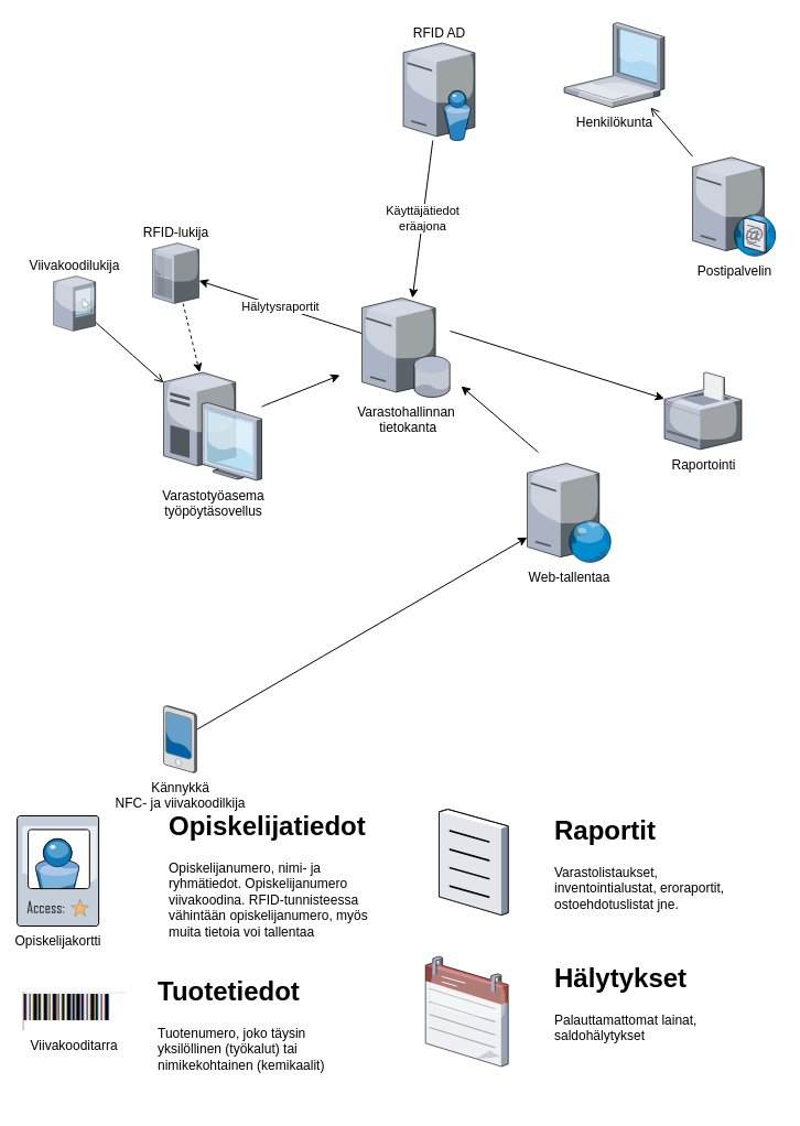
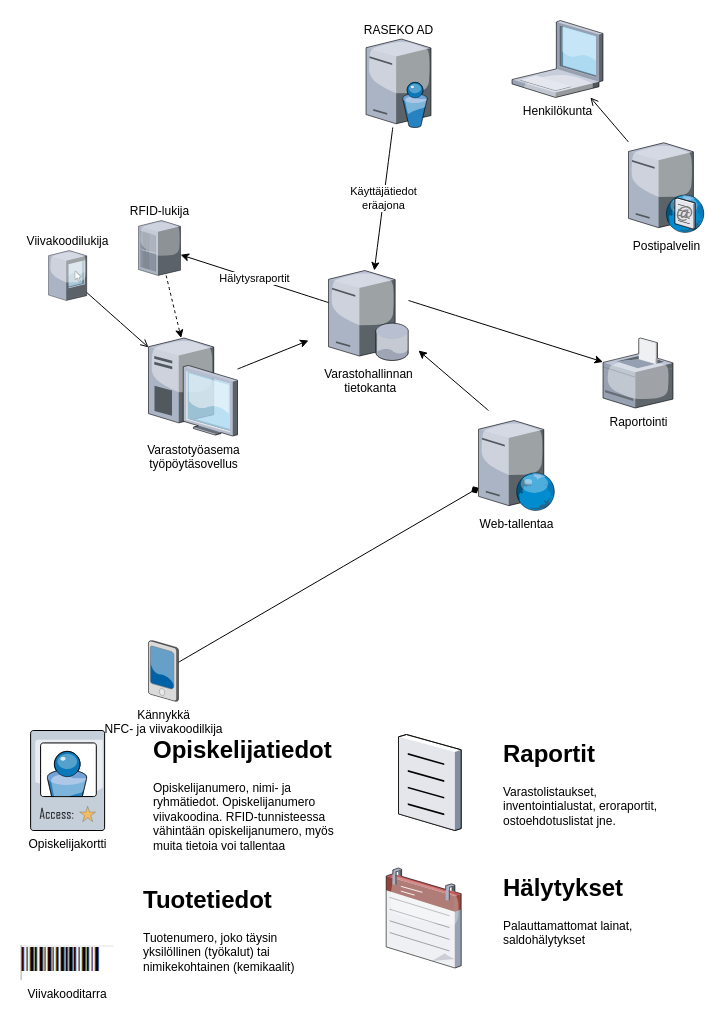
- <mxCell id="4" value="RFID AD" style="verticalLabelPosition=top;sketch=0;aspect=fixed;html=1;verticalAlign=bottom;strokeColor=none;align=center;outlineConnect=0;shape=mxgraph.citrix.directory_server;labelPosition=center;" vertex="1" parent="1"><mxGeometry x="365.5" y="38.5" width="65" height="88.5" as="geometry" /></mxCell>
+ <mxCell id="4" value="RASEKO AD" style="verticalLabelPosition=top;sketch=0;aspect=fixed;html=1;verticalAlign=bottom;strokeColor=none;align=center;outlineConnect=0;shape=mxgraph.citrix.directory_server;labelPosition=center;" vertex="1" parent="1"><mxGeometry x="365.5" y="38.5" width="65" height="88.5" as="geometry" /></mxCell>
- <mxCell id="15" value="" style="endArrow=classic;html=1;curved=1;" edge="1" parent="1" source="2" target="6"><mxGeometry width="50" height="50" relative="1" as="geometry"><mxPoint x="158" y="560" as="sourcePoint" /><mxPoint x="208" y="510" as="targetPoint" /></mxGeometry></mxCell>
+ <mxCell id="15" value="" style="endArrow=diamond;html=1;curved=1;" edge="1" parent="1" source="2" target="6"><mxGeometry width="50" height="50" relative="1" as="geometry"><mxPoint x="158" y="560" as="sourcePoint" /><mxPoint x="208" y="510" as="targetPoint" /></mxGeometry></mxCell>
- <mxCell id="21" value="Opiskelijakortti" style="verticalLabelPosition=bottom;sketch=0;aspect=fixed;html=1;verticalAlign=top;strokeColor=none;align=center;outlineConnect=0;shape=mxgraph.citrix.access_card;" vertex="1" parent="1"><mxGeometry x="15.12" y="740" width="74" height="100" as="geometry" /></mxCell>
+ <mxCell id="21" value="Opiskelijakortti" style="verticalLabelPosition=bottom;sketch=0;aspect=fixed;html=1;verticalAlign=top;strokeColor=none;align=center;outlineConnect=0;shape=mxgraph.citrix.access_card;" vertex="1" parent="1"><mxGeometry x="30.12" y="730" width="74" height="100" as="geometry" /></mxCell>
- <mxCell id="23" value="Viivakooditarra" style="shape=image;aspect=fixed;image=data:image/PNG,iVBORw0KGgoAAAANSUhEUgAAAF0AAAAjCAYAAAD2WQZyAAAAAXNSR0IArs4c6QAAAARnQU1BAACxjwv8YQUAAAAJcEhZcwAAEnQAABJ0Ad5mH3gAAADeSURBVGhD7ZDBDYMwEMAyFwNlHuZggCzDEogFrhCEeNFWfuQ+tnSPhLMAl2VZYt93Z+D06Nu2OQOnR6+lRDmmtrhY55hKjfvY6vX8mvO+vTjPXr9vNco0x9oXHqfPufD2np/OeZ5iPpb+/zbyP98cjtGxwzE6djhGxw7H6NjhGB07HKNjh2N07HCMjh2O0bHDMTp2OEbHDsfo2OEYHTsco2OHY3TscIyOHY7RscMxOnY4RscOx+jY4RgdOxyjY4djdOxwenQZi9ETMHoCRk/A6AkYPQGjJ2D0BIw+nIgPXCQb2srBddEAAAAASUVORK5CYII=;labelPosition=center;verticalLabelPosition=bottom;align=center;verticalAlign=top;" vertex="1" parent="1"><mxGeometry x="20.62" y="900" width="93" height="35" as="geometry" /></mxCell>
+ <mxCell id="23" value="Viivakooditarra" style="shape=image;aspect=fixed;image=data:image/PNG,iVBORw0KGgoAAAANSUhEUgAAAF0AAAAjCAYAAAD2WQZyAAAAAXNSR0IArs4c6QAAAARnQU1BAACxjwv8YQUAAAAJcEhZcwAAEnQAABJ0Ad5mH3gAAADeSURBVGhD7ZDBDYMwEMAyFwNlHuZggCzDEogFrhCEeNFWfuQ+tnSPhLMAl2VZYt93Z+D06Nu2OQOnR6+lRDmmtrhY55hKjfvY6vX8mvO+vTjPXr9vNco0x9oXHqfPufD2np/OeZ5iPpb+/zbyP98cjtGxwzE6djhGxw7H6NjhGB07HKNjh2N07HCMjh2O0bHDMTp2OEbHDsfo2OEYHTsco2OHY3TscIyOHY7RscMxOnY4RscOx+jY4RgdOxyjY4djdOxwenQZi9ETMHoCRk/A6AkYPQGjJ2D0BIw+nIgPXCQb2srBddEAAAAASUVORK5CYII=;labelPosition=center;verticalLabelPosition=bottom;align=center;verticalAlign=top;" vertex="1" parent="1"><mxGeometry x="20.62" y="945" width="93" height="35" as="geometry" /></mxCell>
